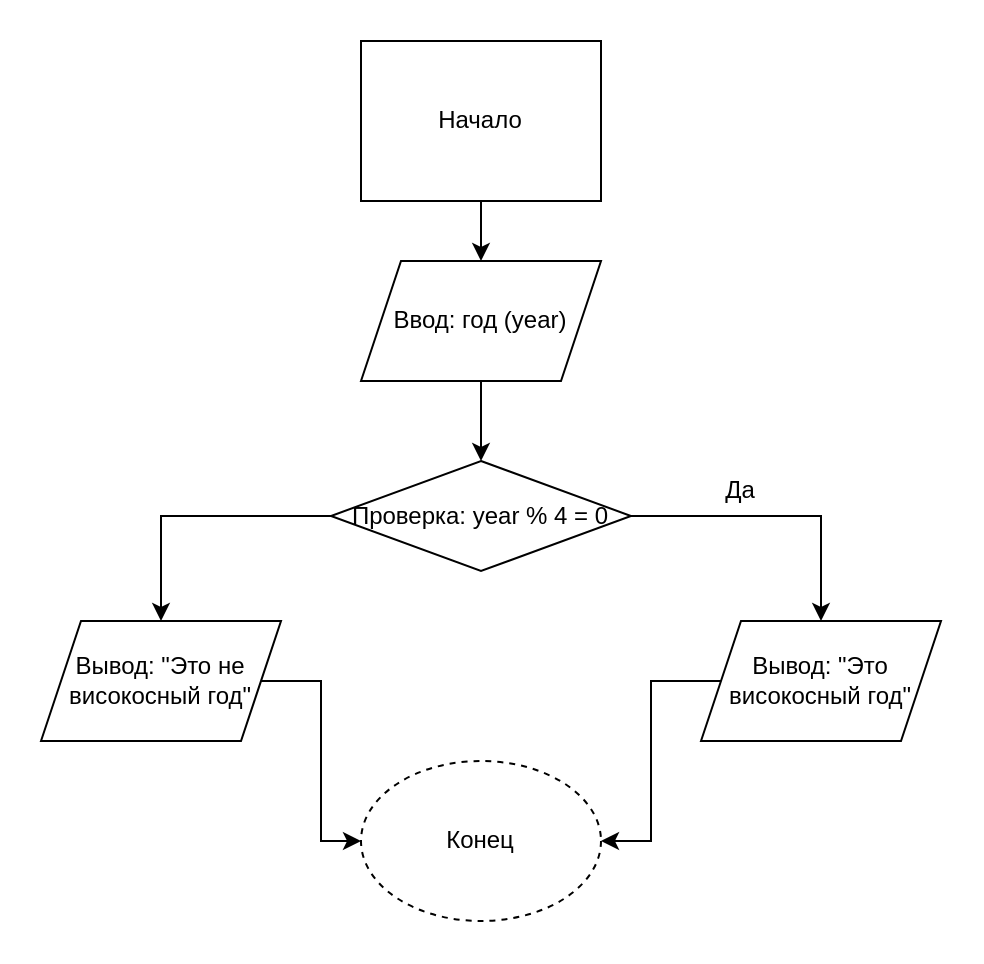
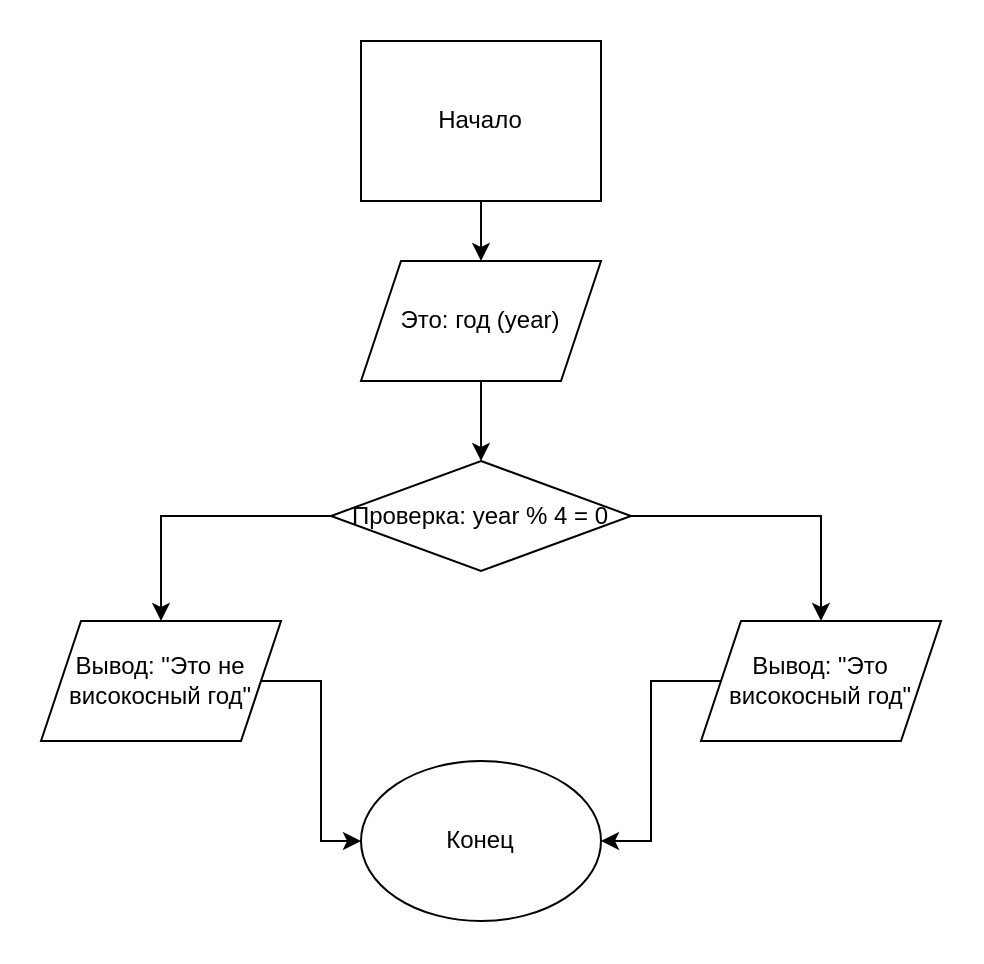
- <mxCell id="5" value="Ввод: год (year)" style="shape=parallelogram;perimeter=parallelogramPerimeter;whiteSpace=wrap;html=1;fixedSize=1;" vertex="1" parent="1"><mxGeometry x="180" y="130" width="120" height="60" as="geometry" /></mxCell>
+ <mxCell id="5" value="Это: год (year)" style="shape=parallelogram;perimeter=parallelogramPerimeter;whiteSpace=wrap;html=1;fixedSize=1;" vertex="1" parent="1"><mxGeometry x="180" y="130" width="120" height="60" as="geometry" /></mxCell>
- <mxCell id="9" value="Да" style="text;html=1;strokeColor=none;fillColor=none;align=center;verticalAlign=middle;whiteSpace=wrap;rounded=0;" vertex="1" parent="1"><mxGeometry x="340" y="230" width="60" height="30" as="geometry" /></mxCell>
- <mxCell id="14" value="Конец" style="ellipse;whiteSpace=wrap;html=1;dashed=1;" vertex="1" parent="1"><mxGeometry x="180" y="380" width="120" height="80" as="geometry" /></mxCell>
+ <mxCell id="14" value="Конец" style="ellipse;whiteSpace=wrap;html=1;" vertex="1" parent="1"><mxGeometry x="180" y="380" width="120" height="80" as="geometry" /></mxCell>
